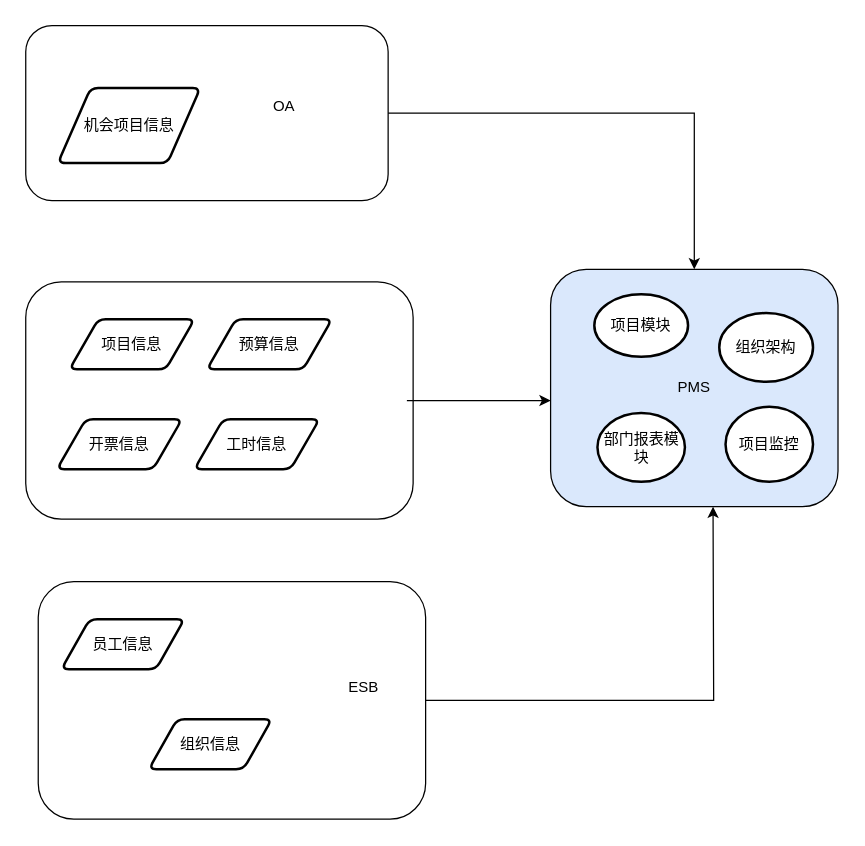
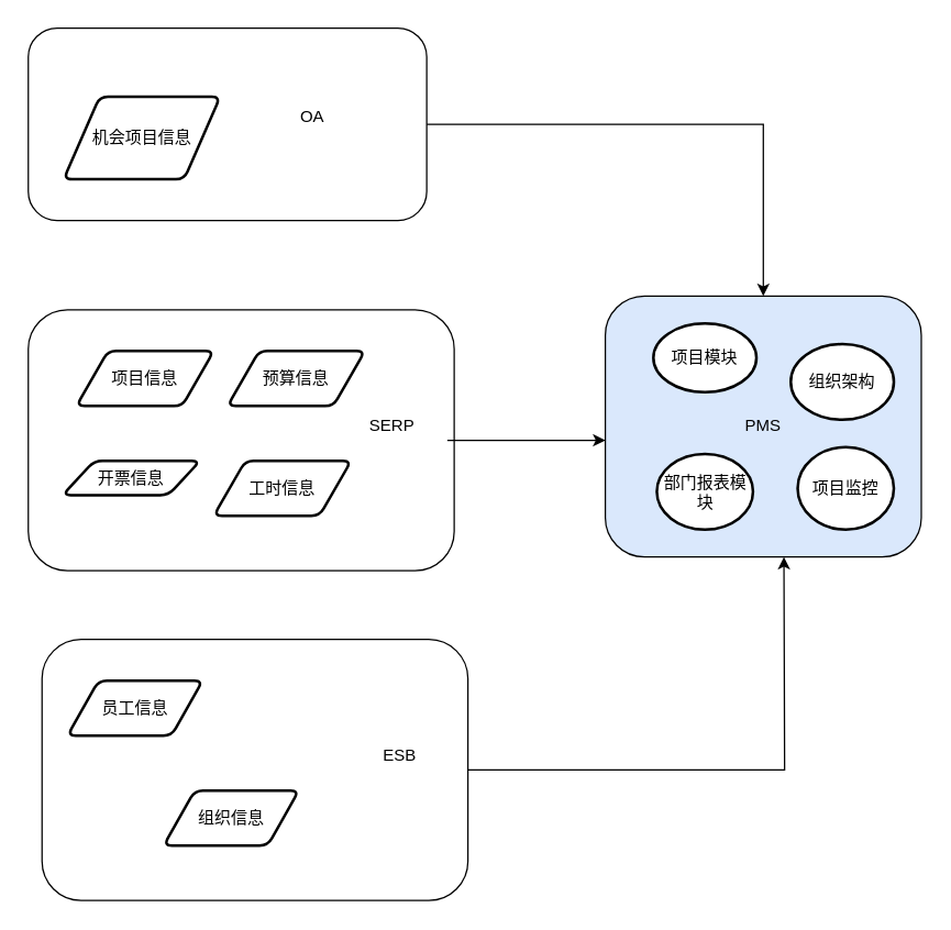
+ <mxCell id="12" value="SERP" style="text;html=1;align=center;verticalAlign=middle;whiteSpace=wrap;rounded=0;" parent="7" vertex="1"><mxGeometry x="235" y="70" width="60" height="30" as="geometry" /></mxCell>
- <mxCell id="11" value="开票信息" style="shape=parallelogram;html=1;strokeWidth=2;perimeter=parallelogramPerimeter;whiteSpace=wrap;rounded=1;arcSize=12;size=0.23;" parent="7" vertex="1"><mxGeometry x="25" y="110" width="100" height="40" as="geometry" /></mxCell>
+ <mxCell id="11" value="开票信息" style="shape=parallelogram;html=1;strokeWidth=2;perimeter=parallelogramPerimeter;whiteSpace=wrap;rounded=1;arcSize=12;size=0.23;" parent="7" vertex="1"><mxGeometry x="25" y="110" width="100" height="25" as="geometry" /></mxCell>
